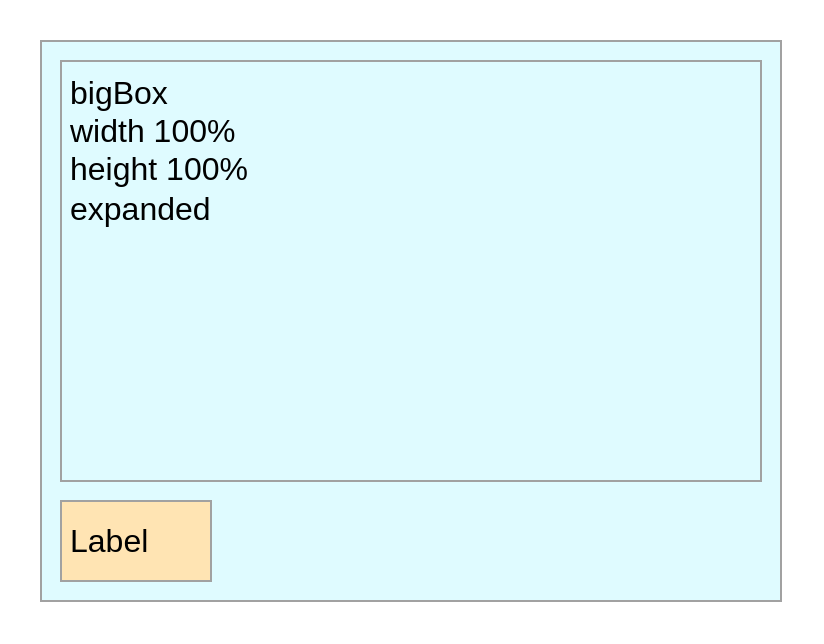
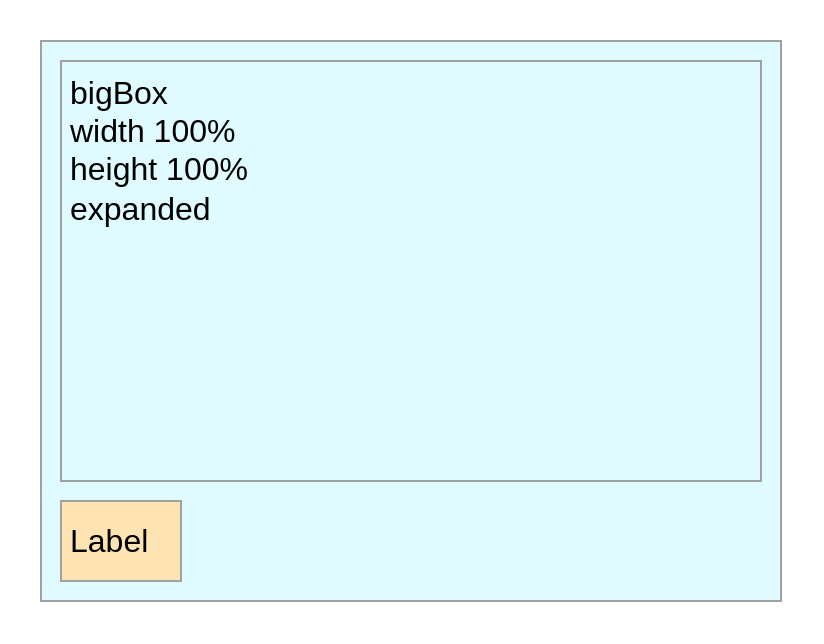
- <mxCell id="4" value="Label" style="rounded=0;whiteSpace=wrap;html=1;strokeColor=#A1A1A1;fillColor=#FFE4B3;glass=0;shadow=0;sketch=0;fontSize=16;align=left;spacingLeft=3;verticalAlign=middle;" vertex="1" parent="1"><mxGeometry x="30" y="250" width="75" height="40" as="geometry" /></mxCell>
+ <mxCell id="4" value="Label" style="rounded=0;whiteSpace=wrap;html=1;strokeColor=#A1A1A1;fillColor=#FFE4B3;glass=0;shadow=0;sketch=0;fontSize=16;align=left;spacingLeft=3;verticalAlign=middle;" vertex="1" parent="1"><mxGeometry x="30" y="250" width="60" height="40" as="geometry" /></mxCell>
